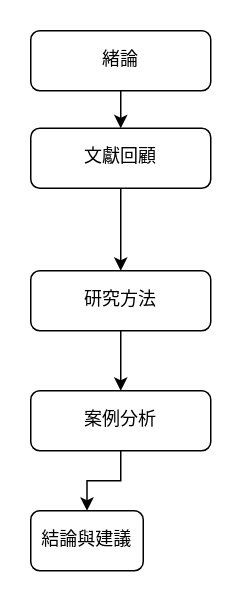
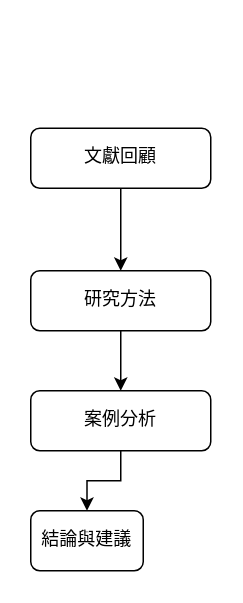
- <mxCell id="3" value="緒論" style="rounded=1;whiteSpace=wrap;html=1;fontSize=12;glass=0;strokeWidth=1;shadow=0;fontFamily=Courier New;" parent="1" vertex="1"><mxGeometry x="20" y="20" width="120" height="40" as="geometry" /></mxCell>
- <mxCell id="2" value="" style="edgeStyle=orthogonalEdgeStyle;rounded=0;orthogonalLoop=1;jettySize=auto;html=1;fontFamily=Courier New;" parent="1" source="3" target="5" edge="1"><mxGeometry relative="1" as="geometry" /></mxCell>
